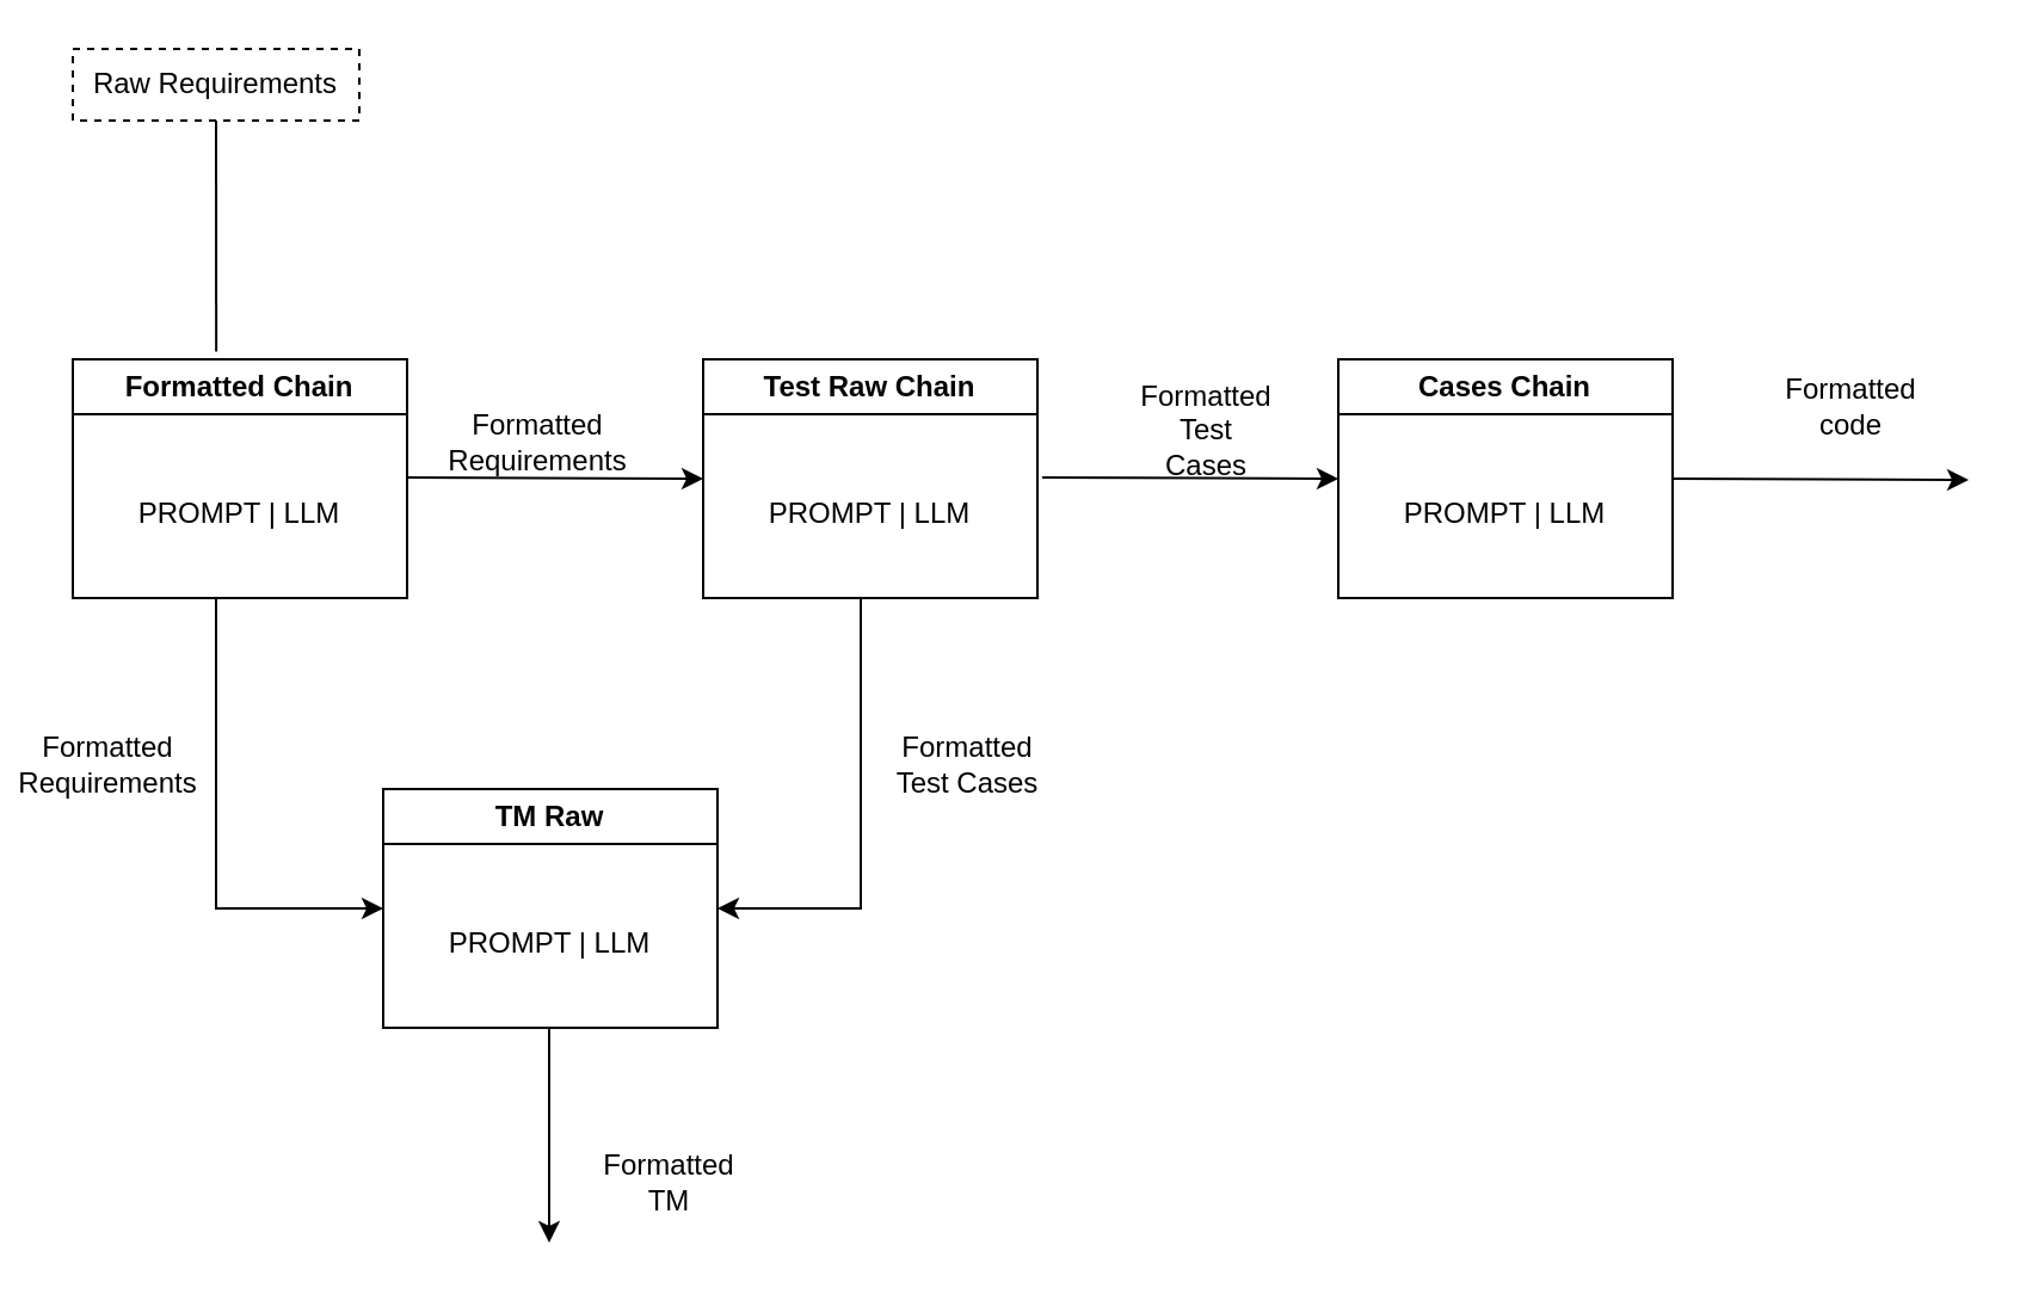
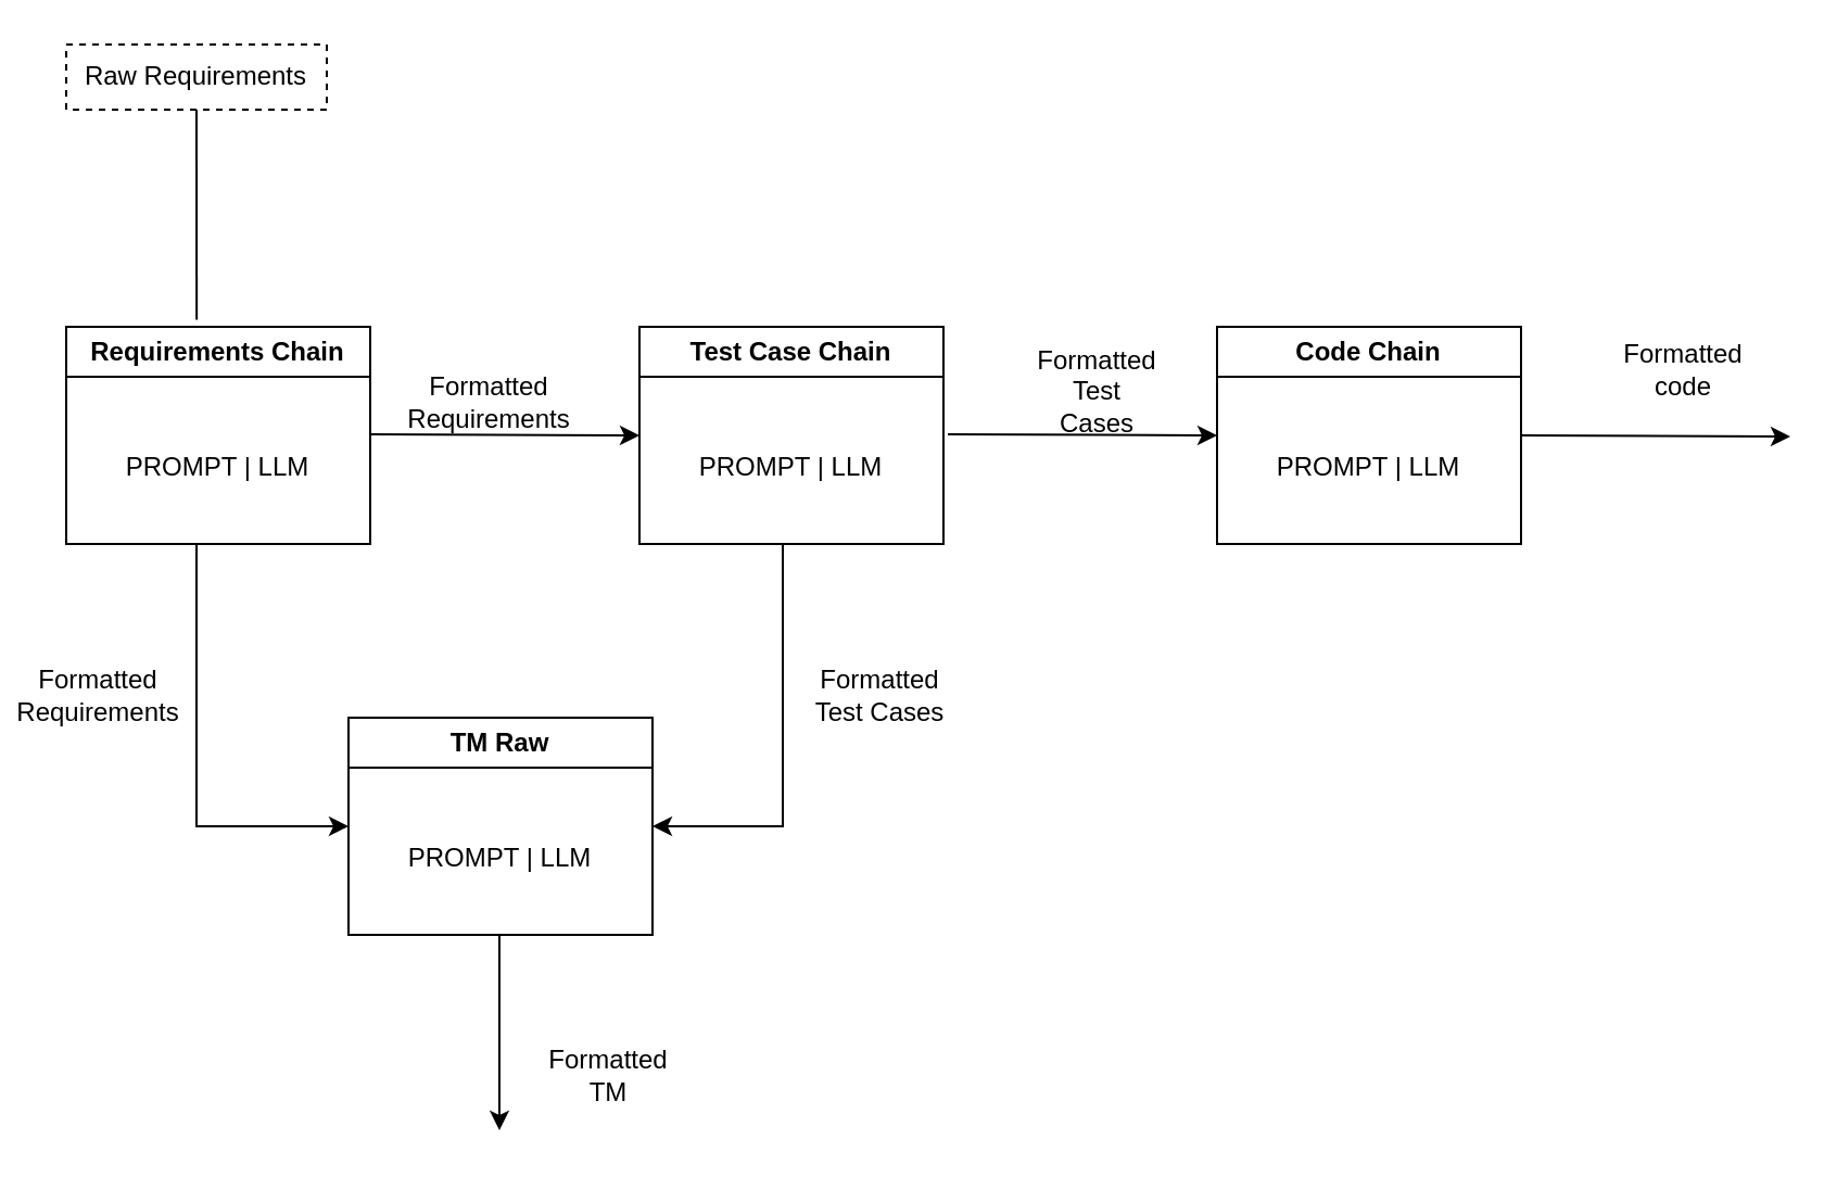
- <mxCell id="5" value="Formatted Chain" style="swimlane;whiteSpace=wrap;html=1;" parent="1" vertex="1"><mxGeometry x="30" y="150" width="140" height="100" as="geometry" /></mxCell>
+ <mxCell id="5" value="Requirements Chain" style="swimlane;whiteSpace=wrap;html=1;" parent="1" vertex="1"><mxGeometry x="30" y="150" width="140" height="100" as="geometry" /></mxCell>
- <mxCell id="7" value="Test Raw Chain" style="swimlane;whiteSpace=wrap;html=1;" parent="1" vertex="1"><mxGeometry x="294" y="150" width="140" height="100" as="geometry" /></mxCell>
+ <mxCell id="7" value="Test Case Chain" style="swimlane;whiteSpace=wrap;html=1;" parent="1" vertex="1"><mxGeometry x="294" y="150" width="140" height="100" as="geometry" /></mxCell>
- <mxCell id="11" value="Cases Chain" style="swimlane;whiteSpace=wrap;html=1;" parent="1" vertex="1"><mxGeometry x="560" y="150" width="140" height="100" as="geometry" /></mxCell>
+ <mxCell id="11" value="Code Chain" style="swimlane;whiteSpace=wrap;html=1;" parent="1" vertex="1"><mxGeometry x="560" y="150" width="140" height="100" as="geometry" /></mxCell>
